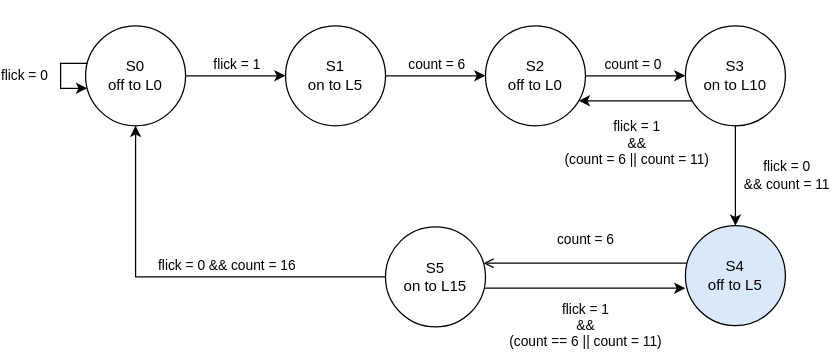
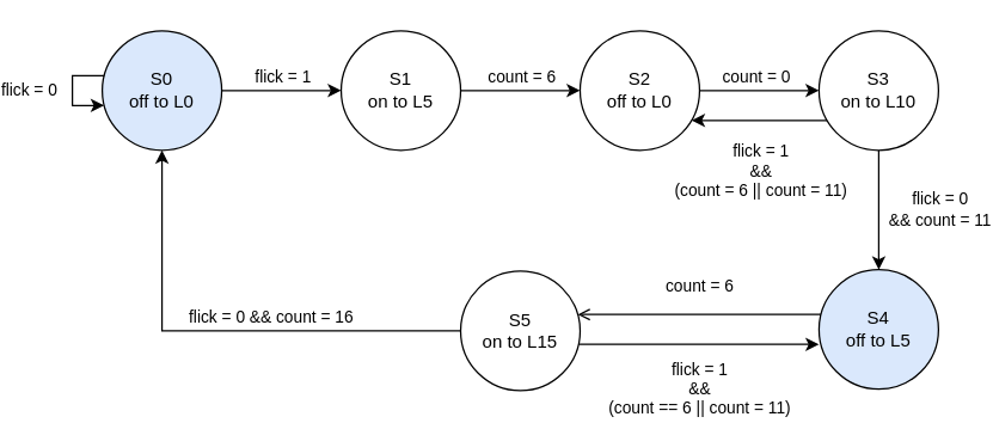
- <mxCell id="4" value="S0&lt;br&gt;off to L0" style="ellipse;whiteSpace=wrap;html=1;aspect=fixed;" parent="1" vertex="1"><mxGeometry x="40" y="20" width="80" height="80" as="geometry" /></mxCell>
+ <mxCell id="4" value="S0&lt;br&gt;off to L0" style="ellipse;whiteSpace=wrap;html=1;aspect=fixed;fillColor=#dae8fc;" parent="1" vertex="1"><mxGeometry x="40" y="20" width="80" height="80" as="geometry" /></mxCell>
